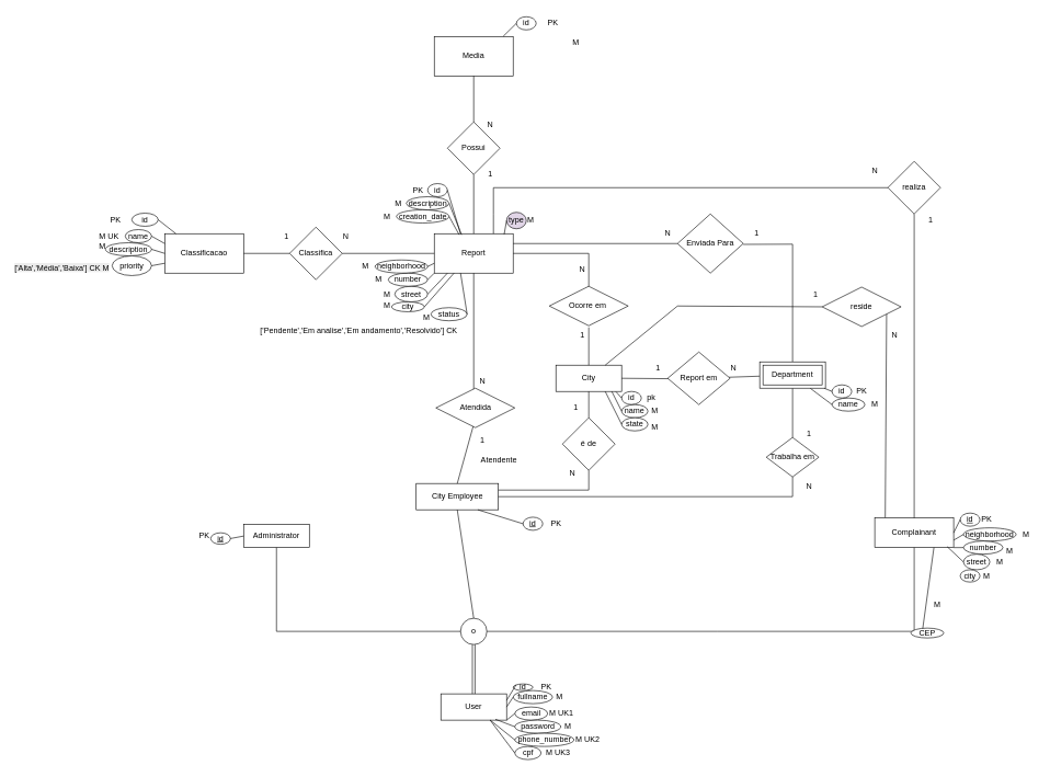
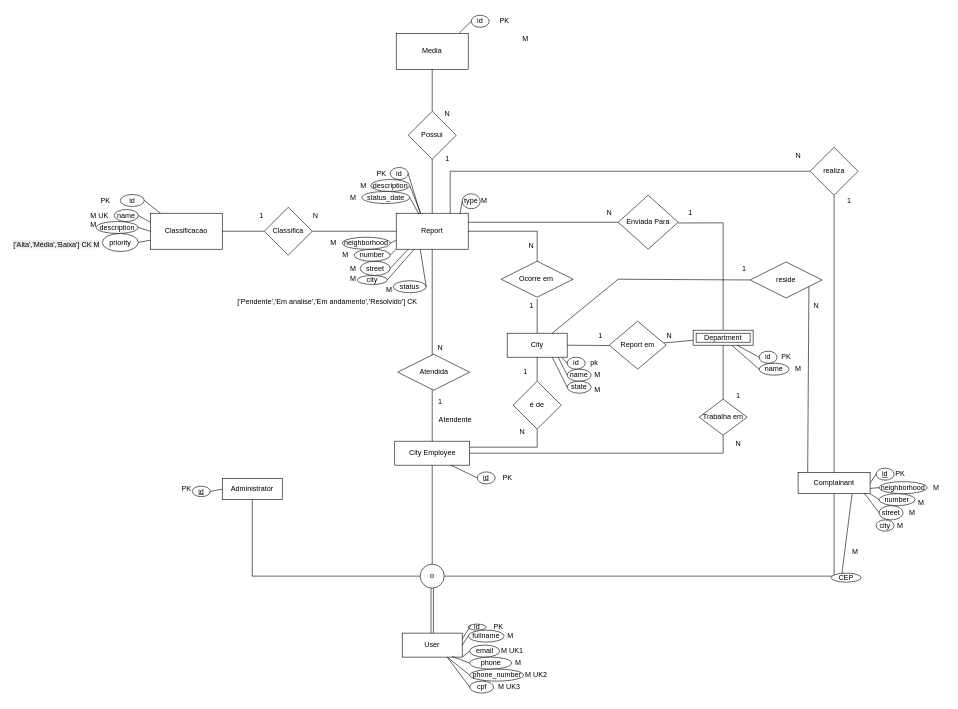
- <mxCell id="73" value="creation_date" style="ellipse;whiteSpace=wrap;html=1;" parent="1" vertex="1"><mxGeometry x="602.5" y="318.75" width="80" height="20" as="geometry" /></mxCell>
+ <mxCell id="73" value="status_date" style="ellipse;whiteSpace=wrap;html=1;" parent="1" vertex="1"><mxGeometry x="602.5" y="318.75" width="80" height="20" as="geometry" /></mxCell>
- <mxCell id="148" value="type" style="ellipse;whiteSpace=wrap;html=1;fillColor=#e1d5e7;" parent="1" vertex="1"><mxGeometry x="770" y="322.5" width="30" height="25" as="geometry" /></mxCell>
+ <mxCell id="148" value="type" style="ellipse;whiteSpace=wrap;html=1;" parent="1" vertex="1"><mxGeometry x="770" y="322.5" width="30" height="25" as="geometry" /></mxCell>
- <mxCell id="103" value="Department" style="shape=ext;margin=3;double=1;whiteSpace=wrap;html=1;align=center;" parent="1" vertex="1"><mxGeometry x="1155" y="550" width="100" height="40" as="geometry" /></mxCell>
+ <mxCell id="103" value="Department" style="shape=ext;margin=3;double=1;whiteSpace=wrap;html=1;align=center;" parent="1" vertex="1"><mxGeometry x="1155" y="550" width="100" height="25" as="geometry" /></mxCell>
- <mxCell id="25" value="City Employee" style="whiteSpace=wrap;html=1;" parent="1" vertex="1"><mxGeometry x="632.5" y="735" width="125" height="40" as="geometry" /></mxCell>
+ <mxCell id="25" value="City Employee" style="whiteSpace=wrap;html=1;" parent="1" vertex="1"><mxGeometry x="657.5" y="735" width="125" height="40" as="geometry" /></mxCell>
- <mxCell id="27" value="&lt;div&gt;&lt;span style=&quot;background-color: transparent; color: light-dark(rgb(0, 0, 0), rgb(255, 255, 255));&quot;&gt;Complainant&lt;/span&gt;&lt;/div&gt;" style="whiteSpace=wrap;html=1;" parent="1" vertex="1"><mxGeometry x="1330" y="787.5" width="120" height="45" as="geometry" /></mxCell>
+ <mxCell id="27" value="&lt;div&gt;&lt;span style=&quot;background-color: transparent; color: light-dark(rgb(0, 0, 0), rgb(255, 255, 255));&quot;&gt;Complainant&lt;/span&gt;&lt;/div&gt;" style="whiteSpace=wrap;html=1;" parent="1" vertex="1"><mxGeometry x="1330" y="787.5" width="120" height="35" as="geometry" /></mxCell>
- <mxCell id="6" value="password" style="ellipse;whiteSpace=wrap;html=1;" parent="1" vertex="1"><mxGeometry x="782.5" y="1095" width="70" height="20" as="geometry" /></mxCell>
+ <mxCell id="6" value="phone" style="ellipse;whiteSpace=wrap;html=1;" parent="1" vertex="1"><mxGeometry x="782.5" y="1095" width="70" height="20" as="geometry" /></mxCell>
